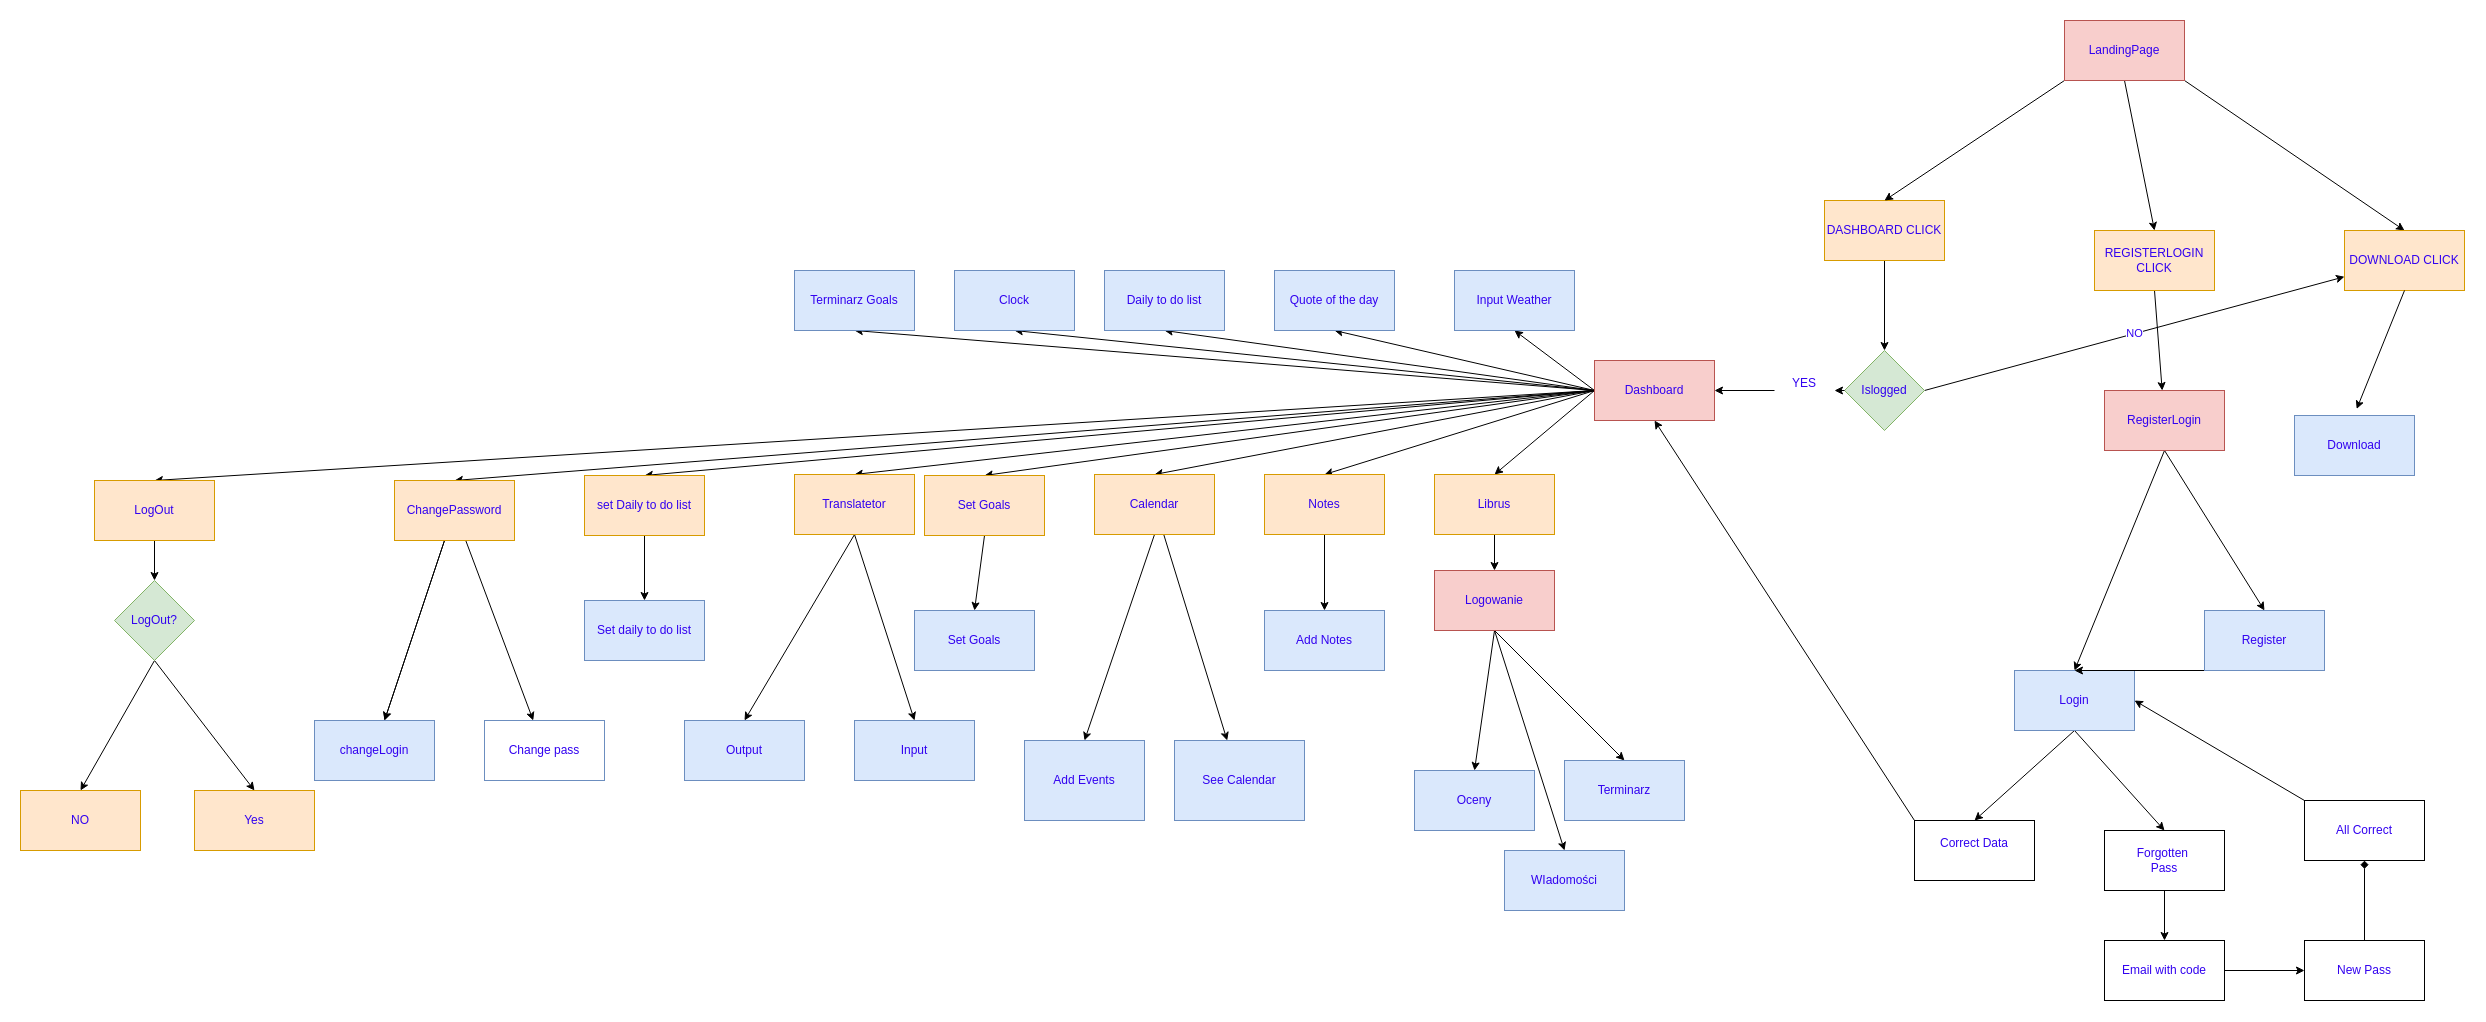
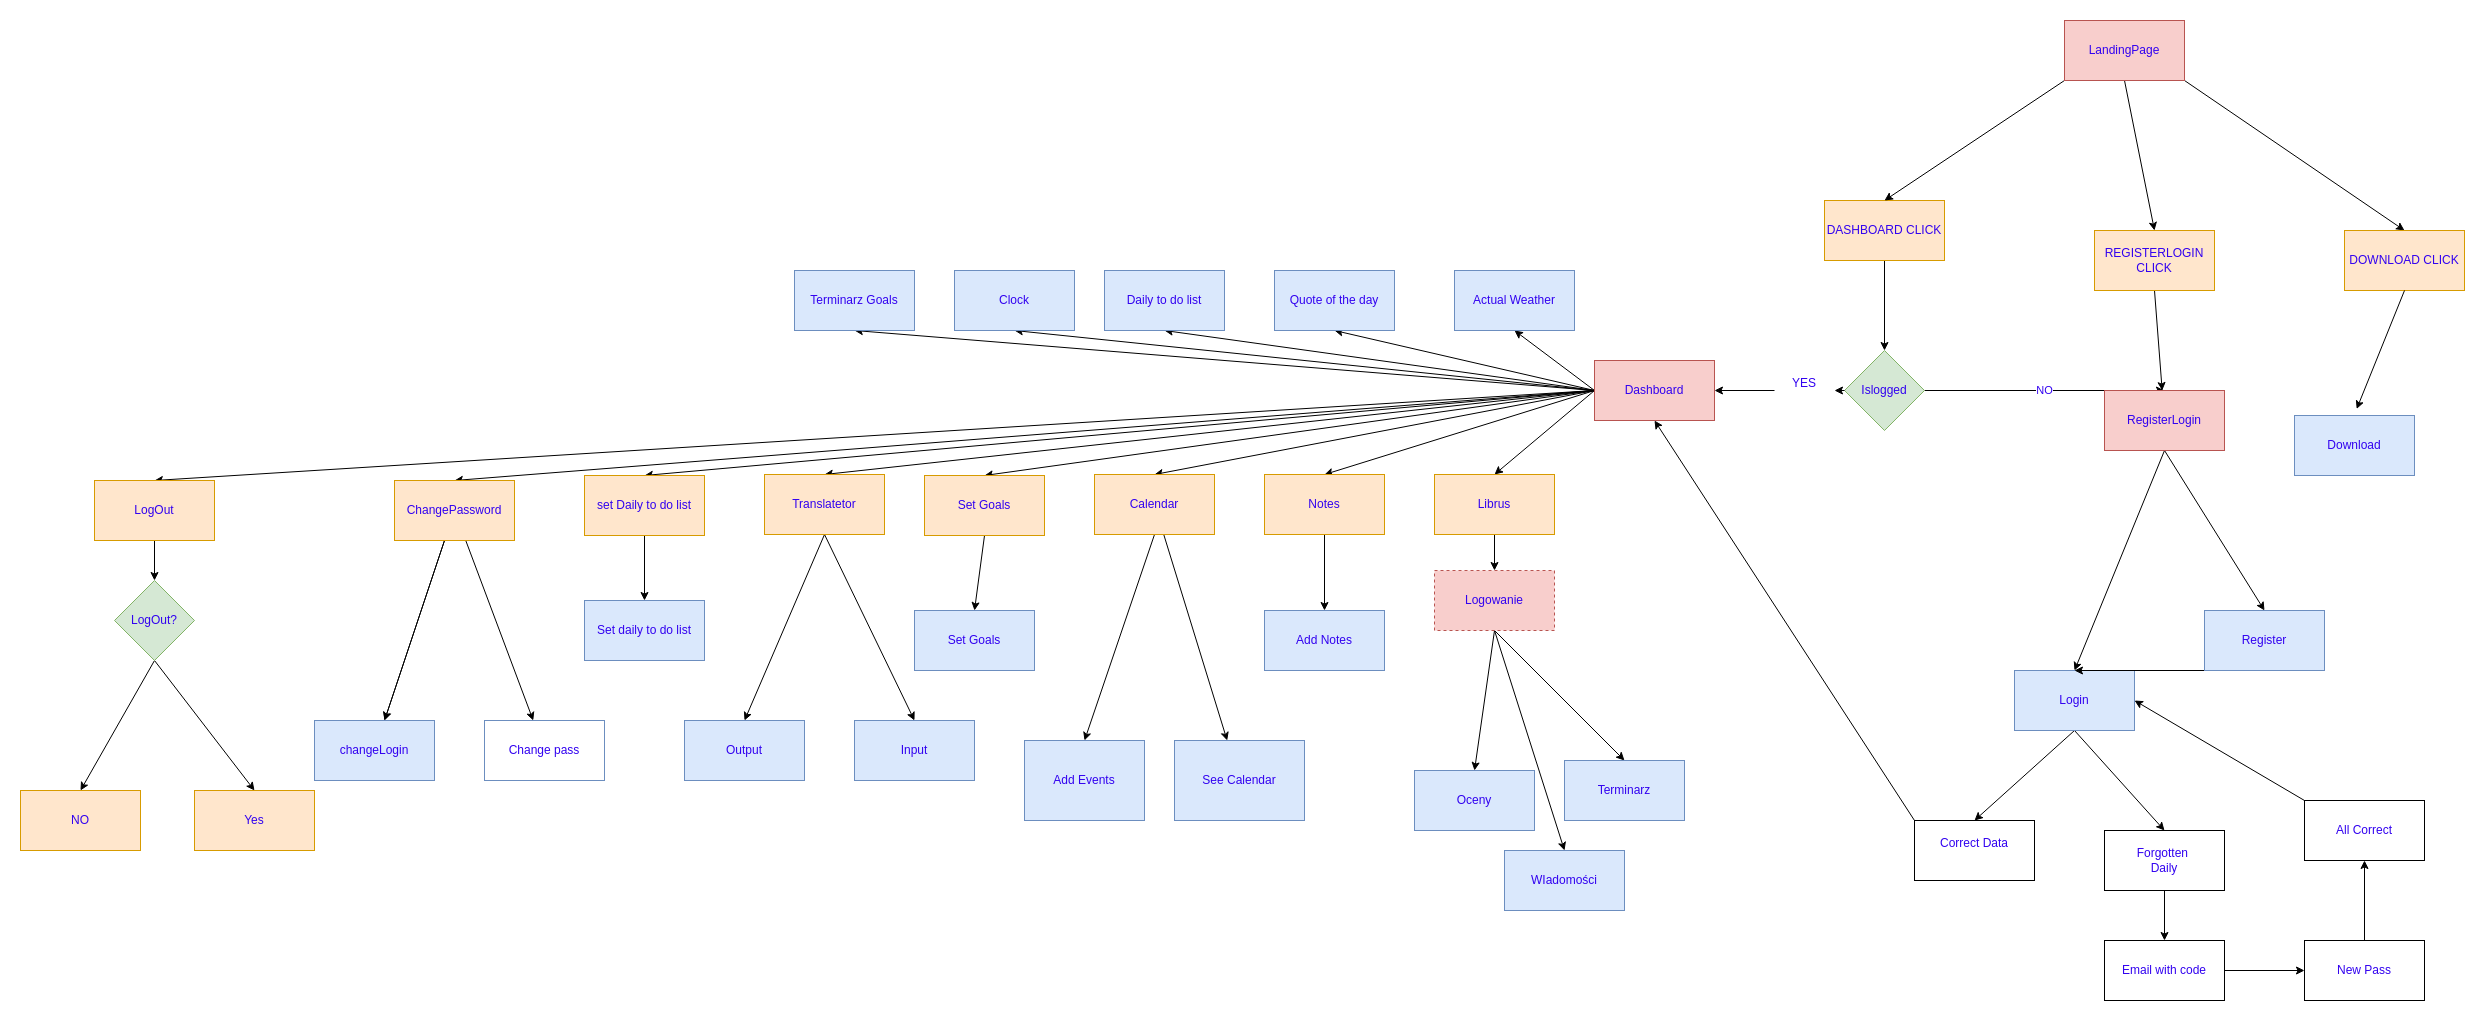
- <mxCell id="61" value="Input Weather" style="rounded=0;whiteSpace=wrap;html=1;fillColor=#dae8fc;strokeColor=#6c8ebf;fontColor=#3202F0;" parent="1" vertex="1"><mxGeometry x="1454" y="270" width="120" height="60" as="geometry" /></mxCell>
+ <mxCell id="61" value="Actual Weather" style="rounded=0;whiteSpace=wrap;html=1;fillColor=#dae8fc;strokeColor=#6c8ebf;fontColor=#3202F0;" parent="1" vertex="1"><mxGeometry x="1454" y="270" width="120" height="60" as="geometry" /></mxCell>
- <mxCell id="19" value="NO" style="edgeStyle=none;rounded=0;orthogonalLoop=1;jettySize=auto;html=1;exitX=1;exitY=0.5;exitDx=0;exitDy=0;fontColor=#3202F0;" parent="1" source="20" target="42" edge="1"><mxGeometry relative="1" as="geometry"><mxPoint x="1954" y="460" as="targetPoint" /></mxGeometry></mxCell>
+ <mxCell id="19" value="NO" style="edgeStyle=none;rounded=0;orthogonalLoop=1;jettySize=auto;html=1;exitX=1;exitY=0.5;exitDx=0;exitDy=0;entryX=0.5;entryY=0;entryDx=0;entryDy=0;fontColor=#3202F0;" parent="1" source="20" target="32" edge="1"><mxGeometry relative="1" as="geometry"><mxPoint x="1954" y="460" as="targetPoint" /></mxGeometry></mxCell>
- <mxCell id="71" value="Translatetor" style="rounded=0;whiteSpace=wrap;html=1;fillColor=#ffe6cc;strokeColor=#d79b00;fontColor=#3202F0;" parent="1" vertex="1"><mxGeometry x="794" y="474" width="120" height="60" as="geometry" /></mxCell>
+ <mxCell id="71" value="Translatetor" style="rounded=0;whiteSpace=wrap;html=1;fillColor=#ffe6cc;strokeColor=#d79b00;fontColor=#3202F0;" parent="1" vertex="1"><mxGeometry x="764" y="474" width="120" height="60" as="geometry" /></mxCell>
- <mxCell id="75" value="Logowanie" style="rounded=0;whiteSpace=wrap;html=1;fillColor=#f8cecc;strokeColor=#b85450;fontColor=#3202F0;" parent="1" vertex="1"><mxGeometry x="1434" y="570" width="120" height="60" as="geometry" /></mxCell>
+ <mxCell id="75" value="Logowanie" style="rounded=0;whiteSpace=wrap;html=1;fillColor=#f8cecc;strokeColor=#b85450;fontColor=#3202F0;dashed=1;" parent="1" vertex="1"><mxGeometry x="1434" y="570" width="120" height="60" as="geometry" /></mxCell>
- <mxCell id="34" value="Forgotten&amp;nbsp;&lt;div&gt;Pass&lt;/div&gt;" style="rounded=0;whiteSpace=wrap;html=1;fontColor=#3202F0;" parent="1" vertex="1"><mxGeometry x="2104" y="830" width="120" height="60" as="geometry" /></mxCell>
+ <mxCell id="34" value="Forgotten&amp;nbsp;&lt;div&gt;Daily&lt;/div&gt;" style="rounded=0;whiteSpace=wrap;html=1;fontColor=#3202F0;" parent="1" vertex="1"><mxGeometry x="2104" y="830" width="120" height="60" as="geometry" /></mxCell>
- <mxCell id="50" value="" style="edgeStyle=none;rounded=0;orthogonalLoop=1;jettySize=auto;html=1;fontColor=#3202F0;endArrow=diamond;" parent="1" source="51" target="53" edge="1"><mxGeometry relative="1" as="geometry" /></mxCell>
+ <mxCell id="50" value="" style="edgeStyle=none;rounded=0;orthogonalLoop=1;jettySize=auto;html=1;fontColor=#3202F0;" parent="1" source="51" target="53" edge="1"><mxGeometry relative="1" as="geometry" /></mxCell>
